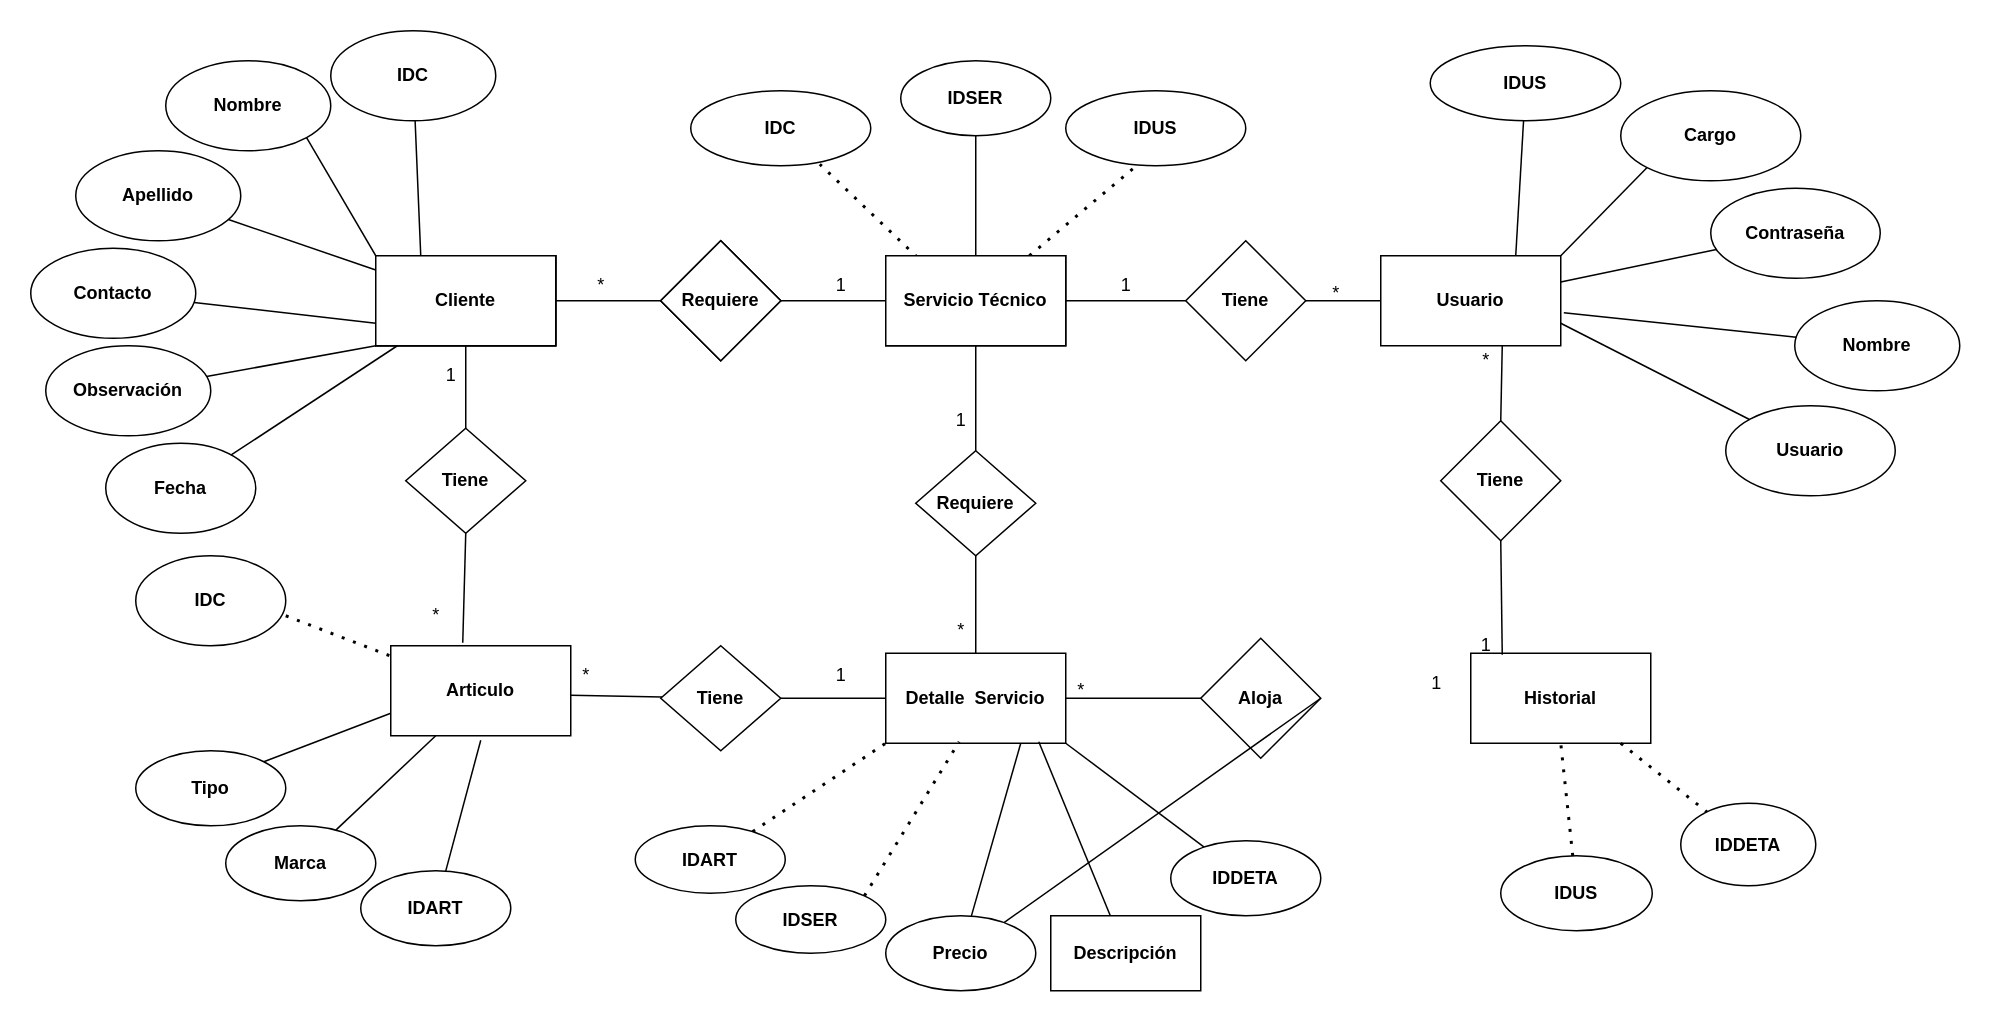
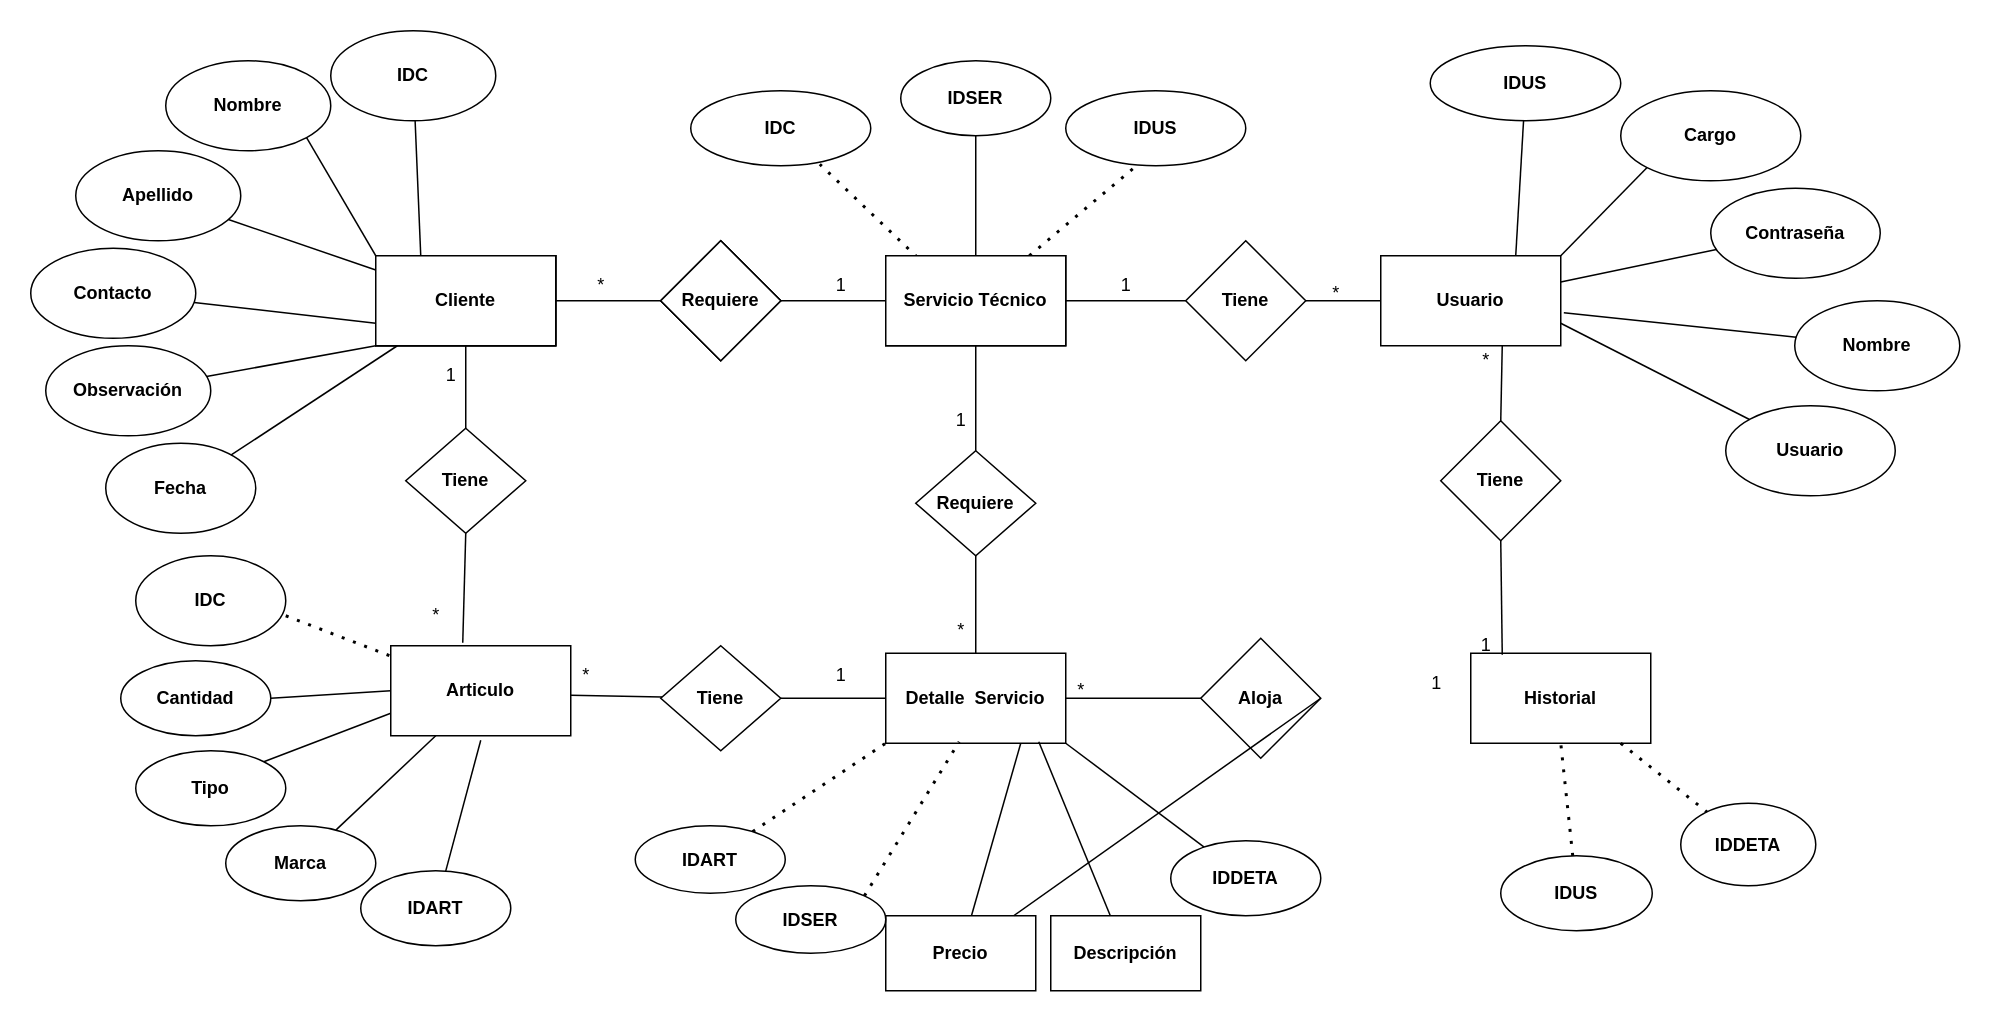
+ <mxCell id="53" value="" style="endArrow=none;html=1;entryX=0;entryY=0.5;entryDx=0;entryDy=0;exitX=1;exitY=0.5;exitDx=0;exitDy=0;" edge="1" parent="1" source="46" target="44"><mxGeometry width="50" height="50" relative="1" as="geometry"><mxPoint x="290" y="560" as="sourcePoint" /><mxPoint x="340" y="510" as="targetPoint" /></mxGeometry></mxCell>
+ <mxCell id="46" value="&lt;b&gt;Cantidad&lt;/b&gt;" style="ellipse;whiteSpace=wrap;html=1;" vertex="1" parent="1"><mxGeometry x="80" y="440" width="100" height="50" as="geometry" /></mxCell>
- <mxCell id="76" value="&lt;b&gt;Precio&lt;/b&gt;" style="ellipse;whiteSpace=wrap;html=1;" vertex="1" parent="1"><mxGeometry x="590" y="610" width="100" height="50" as="geometry" /></mxCell>
+ <mxCell id="76" value="&lt;b&gt;Precio&lt;/b&gt;" style="whiteSpace=wrap;html=1;rounded=0;" vertex="1" parent="1"><mxGeometry x="590" y="610" width="100" height="50" as="geometry" /></mxCell>
